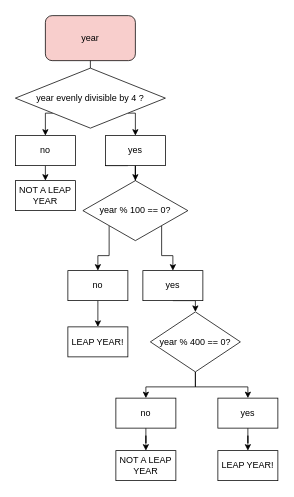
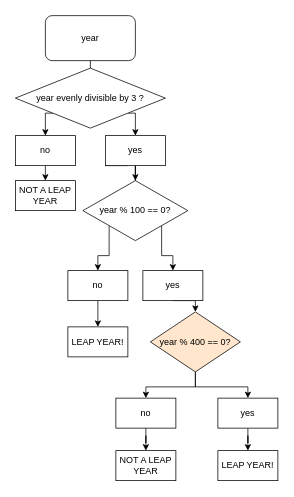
- <mxCell id="2" value="year" style="rounded=1;whiteSpace=wrap;html=1;fillColor=#f8cecc;" vertex="1" parent="1"><mxGeometry x="60" y="20" width="120" height="60" as="geometry" /></mxCell>
+ <mxCell id="2" value="year" style="rounded=1;whiteSpace=wrap;html=1;" vertex="1" parent="1"><mxGeometry x="60" y="20" width="120" height="60" as="geometry" /></mxCell>
- <mxCell id="6" value="year evenly divisible by 4 ?" style="rhombus;whiteSpace=wrap;html=1;" vertex="1" parent="1"><mxGeometry x="20" y="90" width="200" height="80" as="geometry" /></mxCell>
+ <mxCell id="6" value="year evenly divisible by 3 ?" style="rhombus;whiteSpace=wrap;html=1;" vertex="1" parent="1"><mxGeometry x="20" y="90" width="200" height="80" as="geometry" /></mxCell>
- <mxCell id="22" value="year % 400 == 0?" style="rhombus;whiteSpace=wrap;html=1;" vertex="1" parent="1"><mxGeometry x="200" y="415" width="120" height="80" as="geometry" /></mxCell>
+ <mxCell id="22" value="year % 400 == 0?" style="rhombus;whiteSpace=wrap;html=1;fillColor=#ffe6cc;" vertex="1" parent="1"><mxGeometry x="200" y="415" width="120" height="80" as="geometry" /></mxCell>
